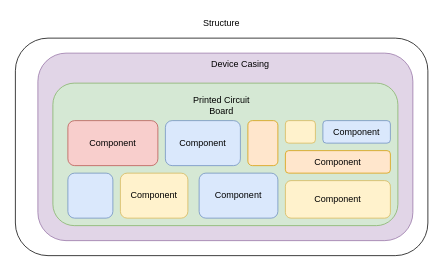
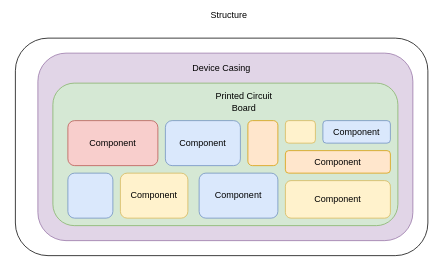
- <mxCell id="3" value="Structure" style="text;html=1;strokeColor=none;fillColor=none;align=center;verticalAlign=middle;whiteSpace=wrap;rounded=0;" vertex="1" parent="1"><mxGeometry x="250" y="20" width="90" height="20" as="geometry" /></mxCell>
+ <mxCell id="3" value="Structure" style="text;html=1;strokeColor=none;fillColor=none;align=center;verticalAlign=middle;whiteSpace=wrap;rounded=0;" vertex="1" parent="1"><mxGeometry x="260" y="10" width="90" height="20" as="geometry" /></mxCell>
- <mxCell id="5" value="Device Casing" style="text;html=1;strokeColor=none;fillColor=none;align=center;verticalAlign=middle;whiteSpace=wrap;rounded=0;" vertex="1" parent="1"><mxGeometry x="270" y="75" width="100" height="20" as="geometry" /></mxCell>
+ <mxCell id="5" value="Device Casing" style="text;html=1;strokeColor=none;fillColor=none;align=center;verticalAlign=middle;whiteSpace=wrap;rounded=0;" vertex="1" parent="1"><mxGeometry x="245" y="80" width="100" height="20" as="geometry" /></mxCell>
- <mxCell id="7" value="Printed Circuit Board" style="text;html=1;strokeColor=none;fillColor=none;align=center;verticalAlign=middle;whiteSpace=wrap;rounded=0;" vertex="1" parent="1"><mxGeometry x="245" y="130" width="100" height="20" as="geometry" /></mxCell>
+ <mxCell id="7" value="Printed Circuit Board" style="text;html=1;strokeColor=none;fillColor=none;align=center;verticalAlign=middle;whiteSpace=wrap;rounded=0;" vertex="1" parent="1"><mxGeometry x="275" y="125" width="100" height="20" as="geometry" /></mxCell>
